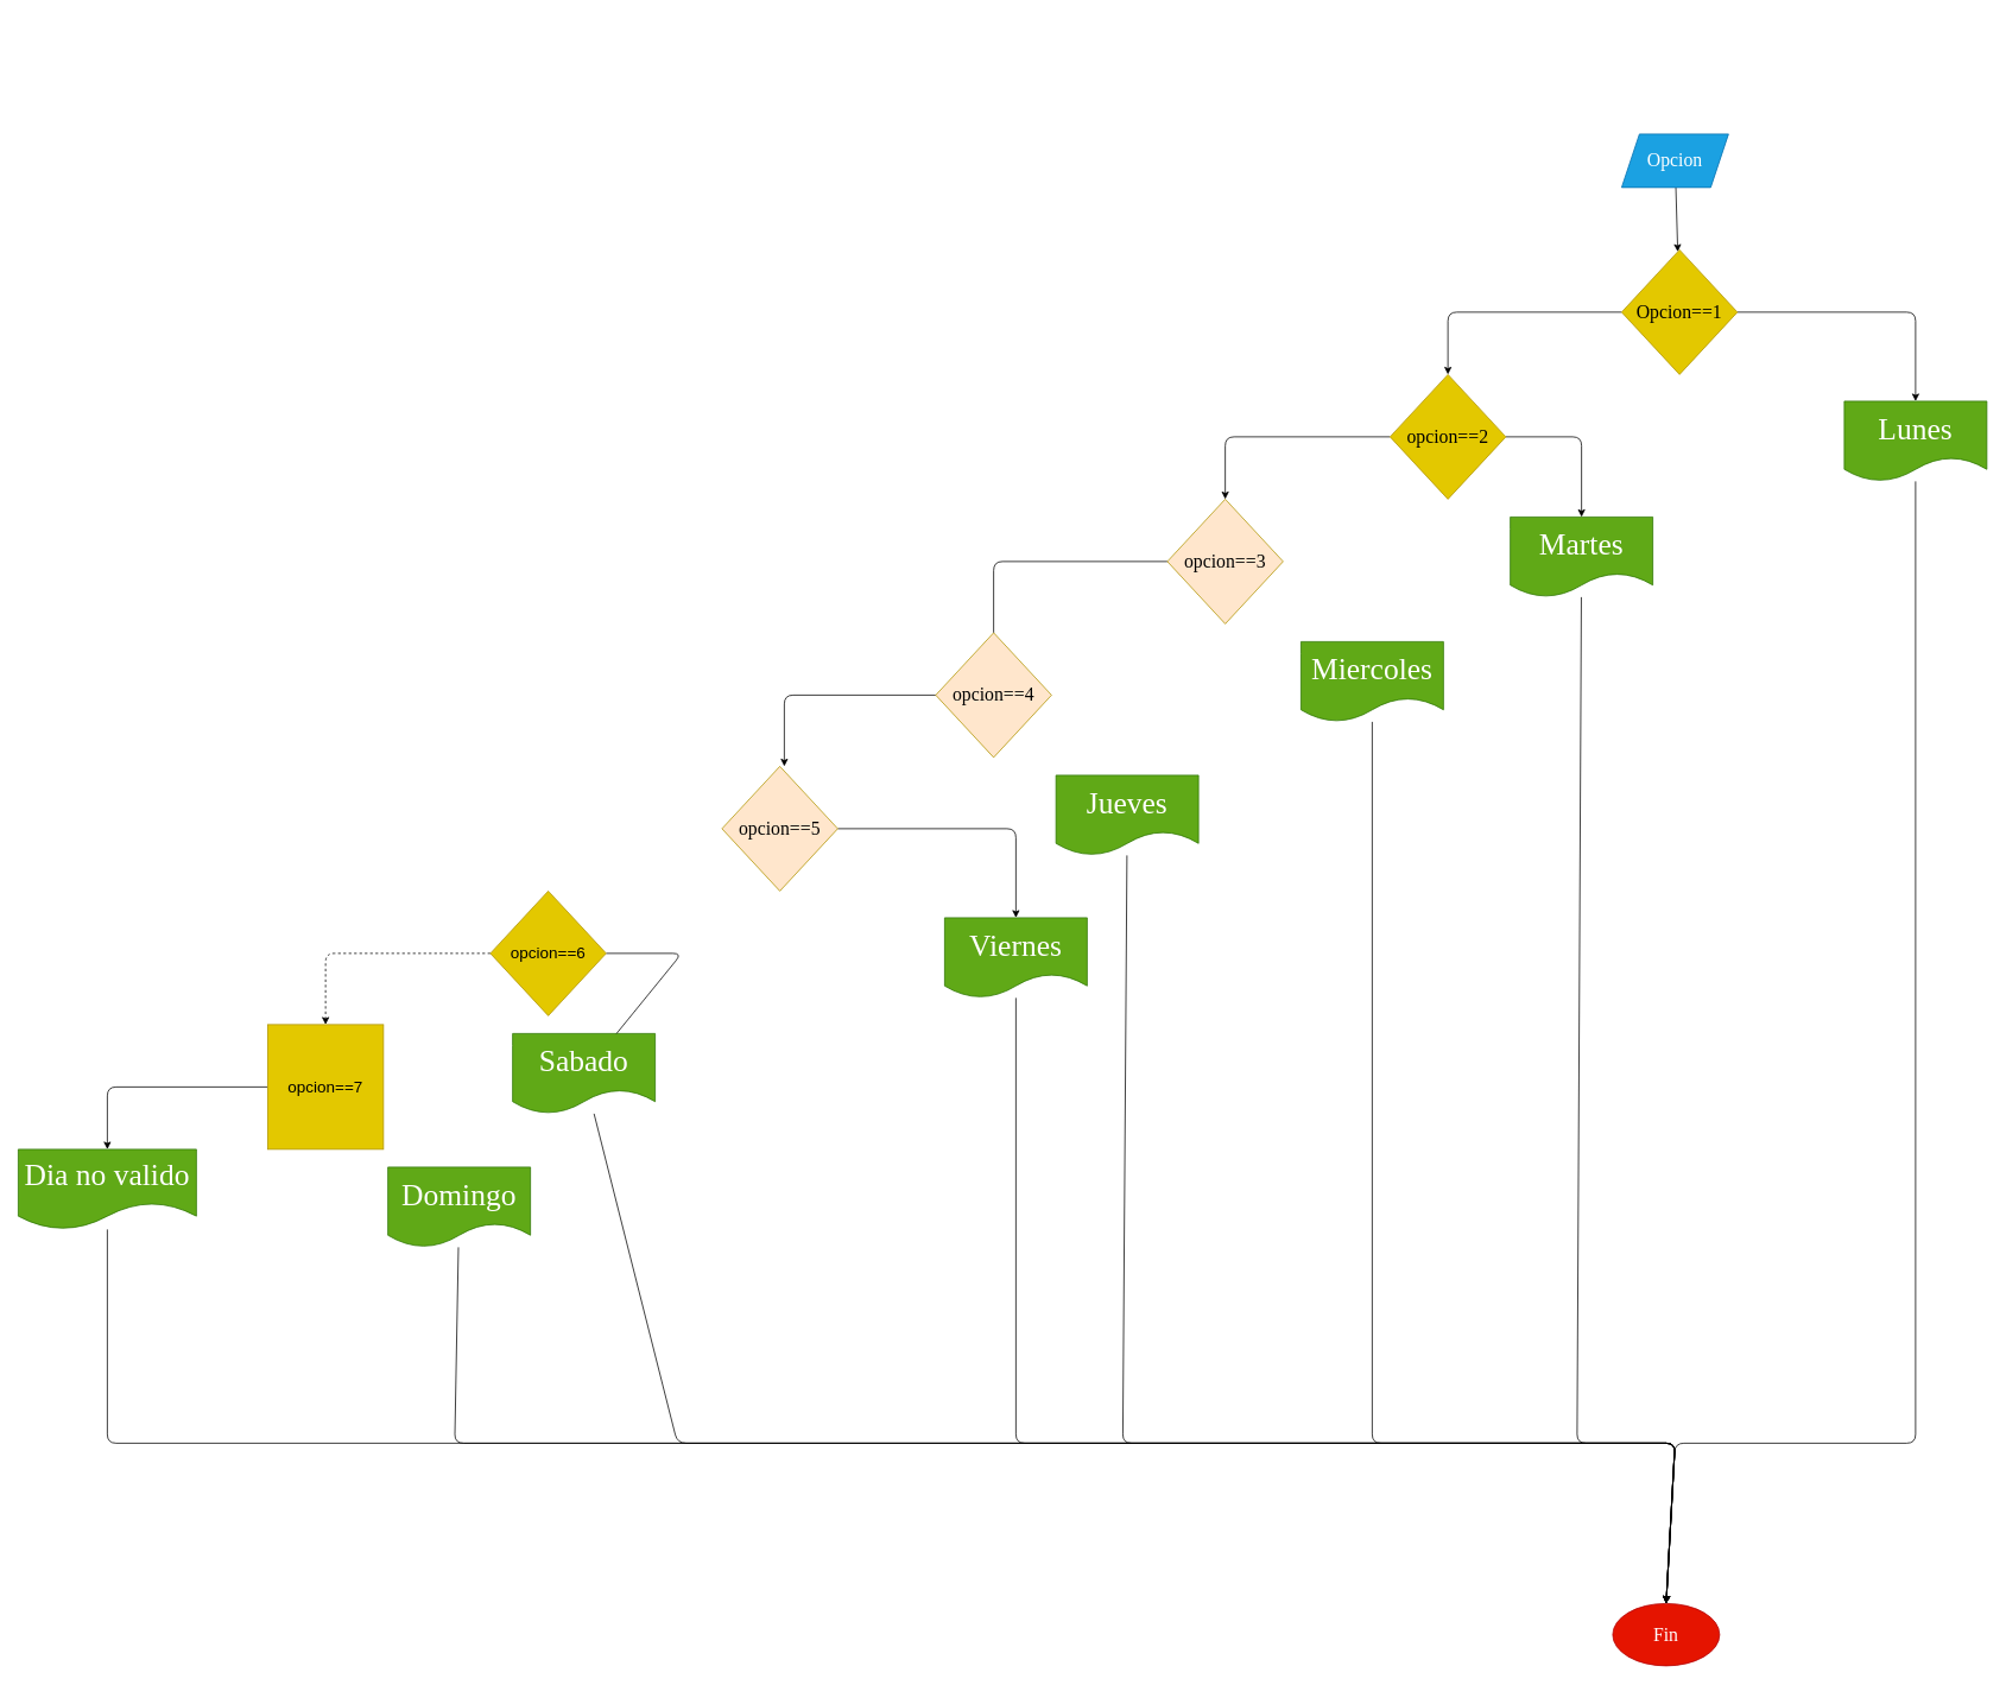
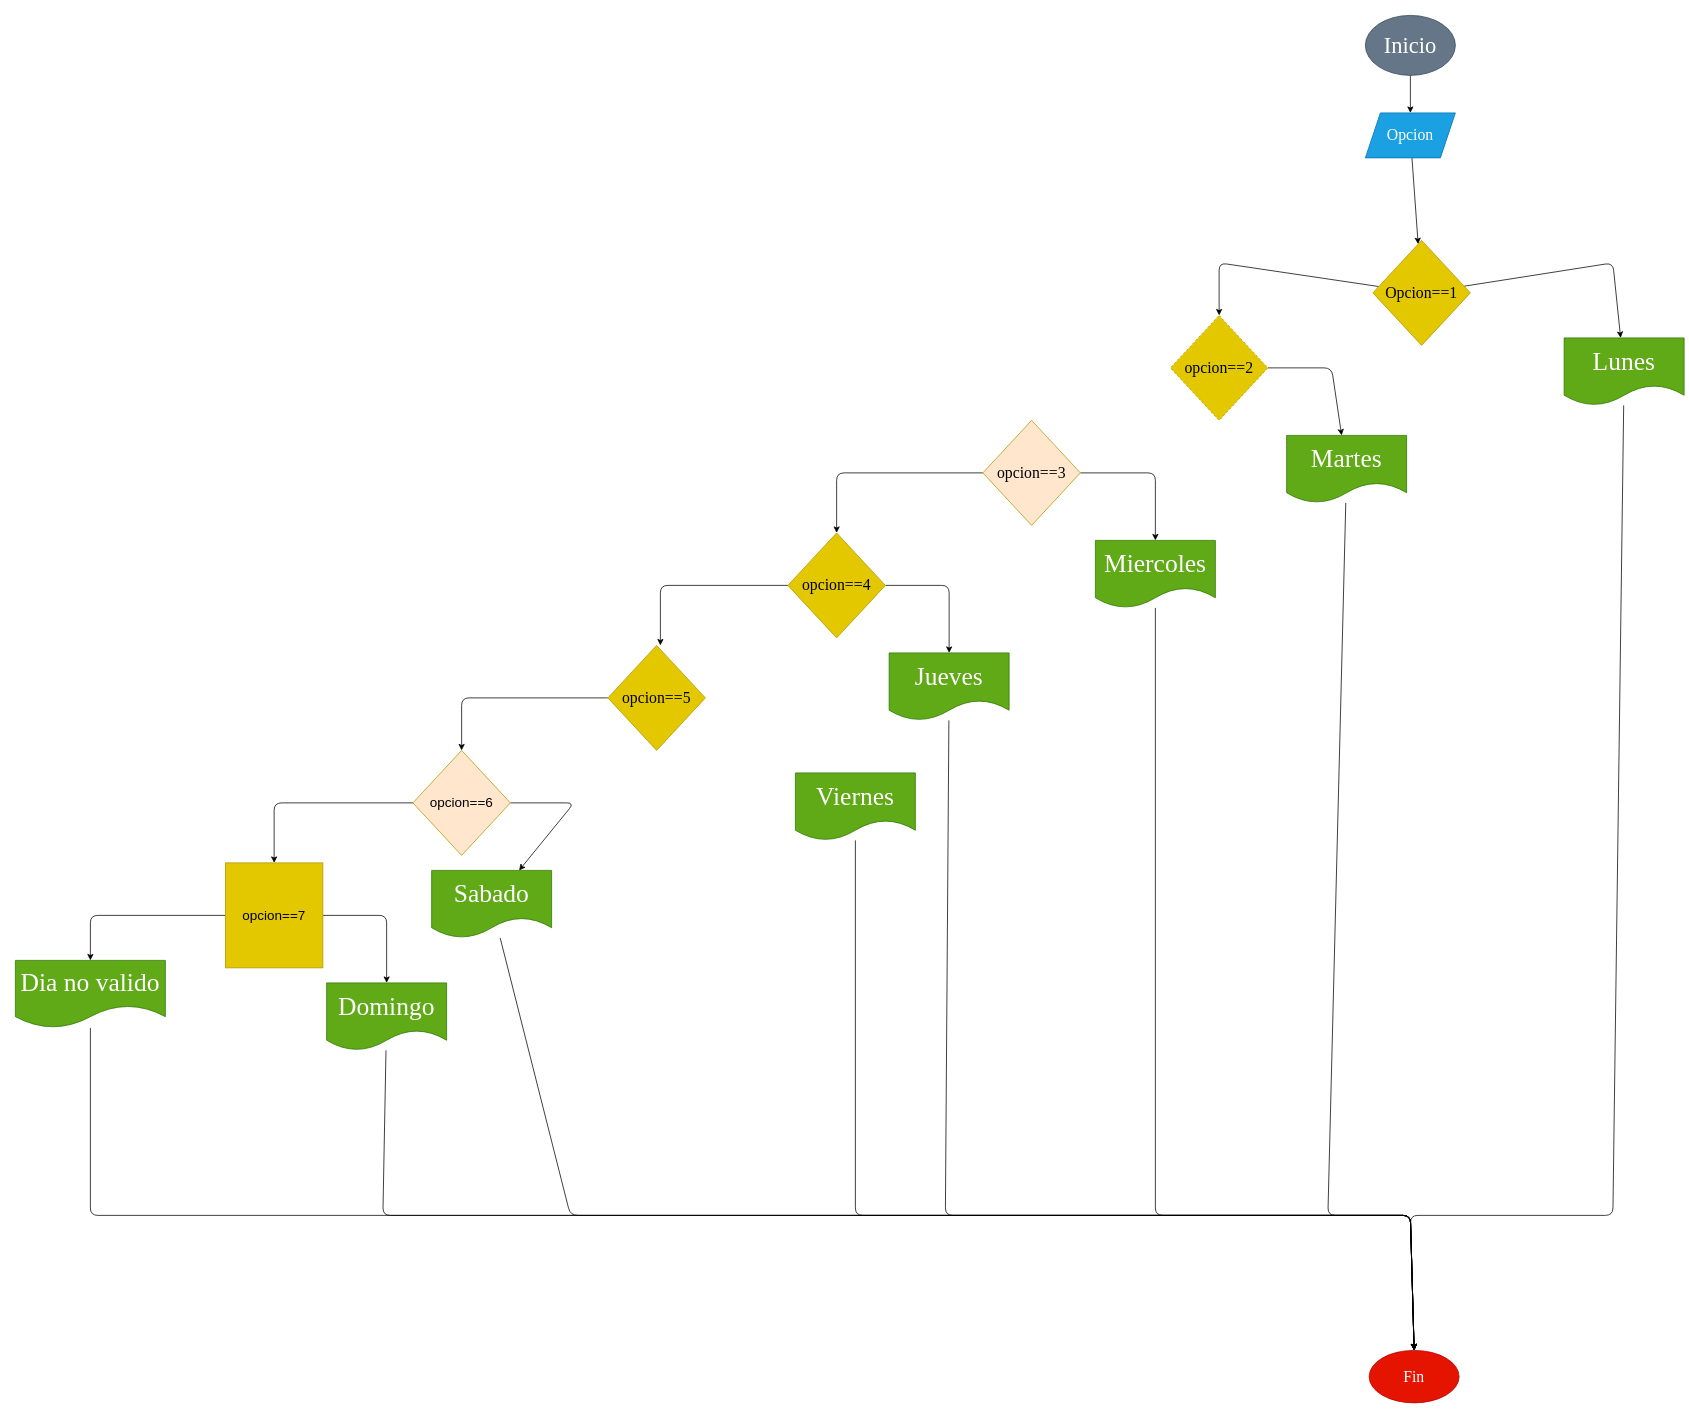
+ <mxCell id="3" value="&lt;font style=&quot;font-size: 30px;&quot;&gt;Inicio&lt;/font&gt;" style="ellipse;whiteSpace=wrap;html=1;fillColor=#647687;fontColor=#ffffff;strokeColor=#314354;fontFamily=Comic Sans MS;fontSize=30;" parent="1" vertex="1"><mxGeometry x="1820" y="20" width="120" height="80" as="geometry" /></mxCell>
+ <mxCell id="2" value="" style="edgeStyle=none;html=1;fontSize=18;" parent="1" source="3" target="5" edge="1"><mxGeometry relative="1" as="geometry" /></mxCell>
- <mxCell id="8" value="Opcion==1" style="rhombus;whiteSpace=wrap;html=1;fontSize=21;fillColor=#e3c800;fontColor=#000000;strokeColor=#B09500;fontFamily=Comic Sans MS;" parent="1" vertex="1"><mxGeometry x="1820" y="280" width="130" height="140" as="geometry" /></mxCell>
+ <mxCell id="8" value="Opcion==1" style="rhombus;whiteSpace=wrap;html=1;fontSize=21;fillColor=#e3c800;fontColor=#000000;strokeColor=#B09500;fontFamily=Comic Sans MS;" parent="1" vertex="1"><mxGeometry x="1830" y="320" width="130" height="140" as="geometry" /></mxCell>
- <mxCell id="14" value="opcion==2" style="rhombus;whiteSpace=wrap;html=1;fontSize=21;fillColor=#e3c800;fontColor=#000000;strokeColor=#B09500;fontFamily=Comic Sans MS;" parent="1" vertex="1"><mxGeometry x="1560" y="420" width="130" height="140" as="geometry" /></mxCell>
+ <mxCell id="14" value="opcion==2" style="rhombus;whiteSpace=wrap;html=1;fontSize=21;fillColor=#e3c800;fontColor=#000000;strokeColor=#B09500;fontFamily=Comic Sans MS;dashed=1;" parent="1" vertex="1"><mxGeometry x="1560" y="420" width="130" height="140" as="geometry" /></mxCell>
- <mxCell id="16" value="Lunes" style="shape=document;whiteSpace=wrap;html=1;boundedLbl=1;fontSize=34;fillColor=#60a917;fontColor=#ffffff;strokeColor=#2D7600;fontFamily=Comic Sans MS;" parent="1" vertex="1"><mxGeometry x="2070" y="450" width="160" height="90" as="geometry" /></mxCell>
+ <mxCell id="16" value="Lunes" style="shape=document;whiteSpace=wrap;html=1;boundedLbl=1;fontSize=34;fillColor=#60a917;fontColor=#ffffff;strokeColor=#2D7600;fontFamily=Comic Sans MS;" parent="1" vertex="1"><mxGeometry x="2085" y="450" width="160" height="90" as="geometry" /></mxCell>
- <mxCell id="13" style="edgeStyle=none;html=1;fontSize=18;entryX=0.5;entryY=0;entryDx=0;entryDy=0;" parent="1" source="14" target="19" edge="1"><mxGeometry relative="1" as="geometry"><Array as="points"><mxPoint x="1375" y="490" /></Array><mxPoint x="1370" y="560" as="targetPoint" /></mxGeometry></mxCell>
- <mxCell id="11" value="Martes" style="shape=document;whiteSpace=wrap;html=1;boundedLbl=1;fontSize=34;fillColor=#60a917;fontColor=#ffffff;strokeColor=#2D7600;fontFamily=Comic Sans MS;" parent="1" vertex="1"><mxGeometry x="1695" y="580" width="160" height="90" as="geometry" /></mxCell>
+ <mxCell id="11" value="Martes" style="shape=document;whiteSpace=wrap;html=1;boundedLbl=1;fontSize=34;fillColor=#60a917;fontColor=#ffffff;strokeColor=#2D7600;fontFamily=Comic Sans MS;" parent="1" vertex="1"><mxGeometry x="1715" y="580" width="160" height="90" as="geometry" /></mxCell>
+ <mxCell id="17" style="edgeStyle=none;html=1;" parent="1" source="19" target="26" edge="1"><mxGeometry relative="1" as="geometry"><Array as="points"><mxPoint x="1540" y="630" /></Array><mxPoint x="1645" y="730" as="targetPoint" /></mxGeometry></mxCell>
- <mxCell id="18" style="edgeStyle=none;html=1;fontSize=18;entryX=0.5;entryY=0;entryDx=0;entryDy=0;endArrow=none;" parent="1" source="19" target="24" edge="1"><mxGeometry relative="1" as="geometry"><Array as="points"><mxPoint x="1115" y="630" /></Array><mxPoint x="1065" y="710" as="targetPoint" /></mxGeometry></mxCell>
+ <mxCell id="18" style="edgeStyle=none;html=1;fontSize=18;entryX=0.5;entryY=0;entryDx=0;entryDy=0;" parent="1" source="19" target="24" edge="1"><mxGeometry relative="1" as="geometry"><Array as="points"><mxPoint x="1115" y="630" /></Array><mxPoint x="1065" y="710" as="targetPoint" /></mxGeometry></mxCell>
- <mxCell id="24" value="opcion==4" style="rhombus;whiteSpace=wrap;html=1;fontSize=21;fillColor=#ffe6cc;fontColor=#000000;strokeColor=#B09500;fontFamily=Comic Sans MS;" parent="1" vertex="1"><mxGeometry x="1050" y="710" width="130" height="140" as="geometry" /></mxCell>
+ <mxCell id="24" value="opcion==4" style="rhombus;whiteSpace=wrap;html=1;fontSize=21;fillColor=#e3c800;fontColor=#000000;strokeColor=#B09500;fontFamily=Comic Sans MS;" parent="1" vertex="1"><mxGeometry x="1050" y="710" width="130" height="140" as="geometry" /></mxCell>
+ <mxCell id="22" style="edgeStyle=none;html=1;" parent="1" source="24" target="21" edge="1"><mxGeometry relative="1" as="geometry"><Array as="points"><mxPoint x="1265" y="780" /></Array><mxPoint x="1265" y="870" as="targetPoint" /></mxGeometry></mxCell>
- <mxCell id="29" value="opcion==5" style="rhombus;whiteSpace=wrap;html=1;fontSize=21;fillColor=#ffe6cc;fontColor=#000000;strokeColor=#B09500;fontFamily=Comic Sans MS;" parent="1" vertex="1"><mxGeometry x="810" y="860" width="130" height="140" as="geometry" /></mxCell>
+ <mxCell id="29" value="opcion==5" style="rhombus;whiteSpace=wrap;html=1;fontSize=21;fillColor=#e3c800;fontColor=#000000;strokeColor=#B09500;fontFamily=Comic Sans MS;" parent="1" vertex="1"><mxGeometry x="810" y="860" width="130" height="140" as="geometry" /></mxCell>
+ <mxCell id="28" style="edgeStyle=none;html=1;fontSize=18;entryX=0.5;entryY=0;entryDx=0;entryDy=0;" parent="1" source="29" target="34" edge="1"><mxGeometry relative="1" as="geometry"><Array as="points"><mxPoint x="615" y="930" /></Array><mxPoint x="565" y="1000" as="targetPoint" /></mxGeometry></mxCell>
- <mxCell id="27" style="edgeStyle=none;html=1;" parent="1" source="29" target="36" edge="1"><mxGeometry relative="1" as="geometry"><Array as="points"><mxPoint x="1140" y="930" /></Array><mxPoint x="1145" y="1020" as="targetPoint" /></mxGeometry></mxCell>
- <mxCell id="33" style="edgeStyle=none;html=1;fontSize=18;entryX=0.5;entryY=0;entryDx=0;entryDy=0;dashed=1;" parent="1" source="34" target="41" edge="1"><mxGeometry relative="1" as="geometry"><Array as="points"><mxPoint x="365" y="1070" /></Array><mxPoint x="370" y="1150" as="targetPoint" /></mxGeometry></mxCell>
+ <mxCell id="33" style="edgeStyle=none;html=1;fontSize=18;entryX=0.5;entryY=0;entryDx=0;entryDy=0;" parent="1" source="34" target="41" edge="1"><mxGeometry relative="1" as="geometry"><Array as="points"><mxPoint x="365" y="1070" /></Array><mxPoint x="370" y="1150" as="targetPoint" /></mxGeometry></mxCell>
- <mxCell id="34" value="opcion==6" style="rhombus;whiteSpace=wrap;html=1;fontSize=18;fillColor=#e3c800;fontColor=#000000;strokeColor=#B09500;" parent="1" vertex="1"><mxGeometry x="550" y="1000" width="130" height="140" as="geometry" /></mxCell>
+ <mxCell id="34" value="opcion==6" style="rhombus;whiteSpace=wrap;html=1;fontSize=18;fillColor=#ffe6cc;fontColor=#000000;strokeColor=#B09500;" parent="1" vertex="1"><mxGeometry x="550" y="1000" width="130" height="140" as="geometry" /></mxCell>
- <mxCell id="32" style="edgeStyle=none;html=1;endArrow=none;" parent="1" source="34" target="31" edge="1"><mxGeometry relative="1" as="geometry"><Array as="points"><mxPoint x="765" y="1070" /></Array><mxPoint x="765" y="1160" as="targetPoint" /></mxGeometry></mxCell>
+ <mxCell id="32" style="edgeStyle=none;html=1;" parent="1" source="34" target="31" edge="1"><mxGeometry relative="1" as="geometry"><Array as="points"><mxPoint x="765" y="1070" /></Array><mxPoint x="765" y="1160" as="targetPoint" /></mxGeometry></mxCell>
+ <mxCell id="39" style="edgeStyle=none;html=1;" parent="1" source="41" target="38" edge="1"><mxGeometry relative="1" as="geometry"><Array as="points"><mxPoint x="515" y="1220" /></Array><mxPoint x="515" y="1310" as="targetPoint" /></mxGeometry></mxCell>
- <mxCell id="43" value="Dia no valido" style="shape=document;whiteSpace=wrap;html=1;boundedLbl=1;fontSize=34;fillColor=#60a917;size=0.333;fontColor=#ffffff;strokeColor=#2D7600;fontFamily=Comic Sans MS;" parent="1" vertex="1"><mxGeometry x="20" y="1290" width="200" height="90" as="geometry" /></mxCell>
+ <mxCell id="43" value="Dia no valido" style="shape=document;whiteSpace=wrap;html=1;boundedLbl=1;fontSize=34;fillColor=#60a917;size=0.333;fontColor=#ffffff;strokeColor=#2D7600;fontFamily=Comic Sans MS;" parent="1" vertex="1"><mxGeometry x="20" y="1280" width="200" height="90" as="geometry" /></mxCell>
- <mxCell id="9" value="Fin" style="ellipse;whiteSpace=wrap;html=1;fontSize=21;fillColor=#e51400;fontColor=#ffffff;strokeColor=#B20000;fontFamily=Comic Sans MS;" parent="1" vertex="1"><mxGeometry x="1810" y="1800" width="120" height="70" as="geometry" /></mxCell>
+ <mxCell id="9" value="Fin" style="ellipse;whiteSpace=wrap;html=1;fontSize=21;fillColor=#e51400;fontColor=#ffffff;strokeColor=#B20000;fontFamily=Comic Sans MS;" parent="1" vertex="1"><mxGeometry x="1825" y="1800" width="120" height="70" as="geometry" /></mxCell>
